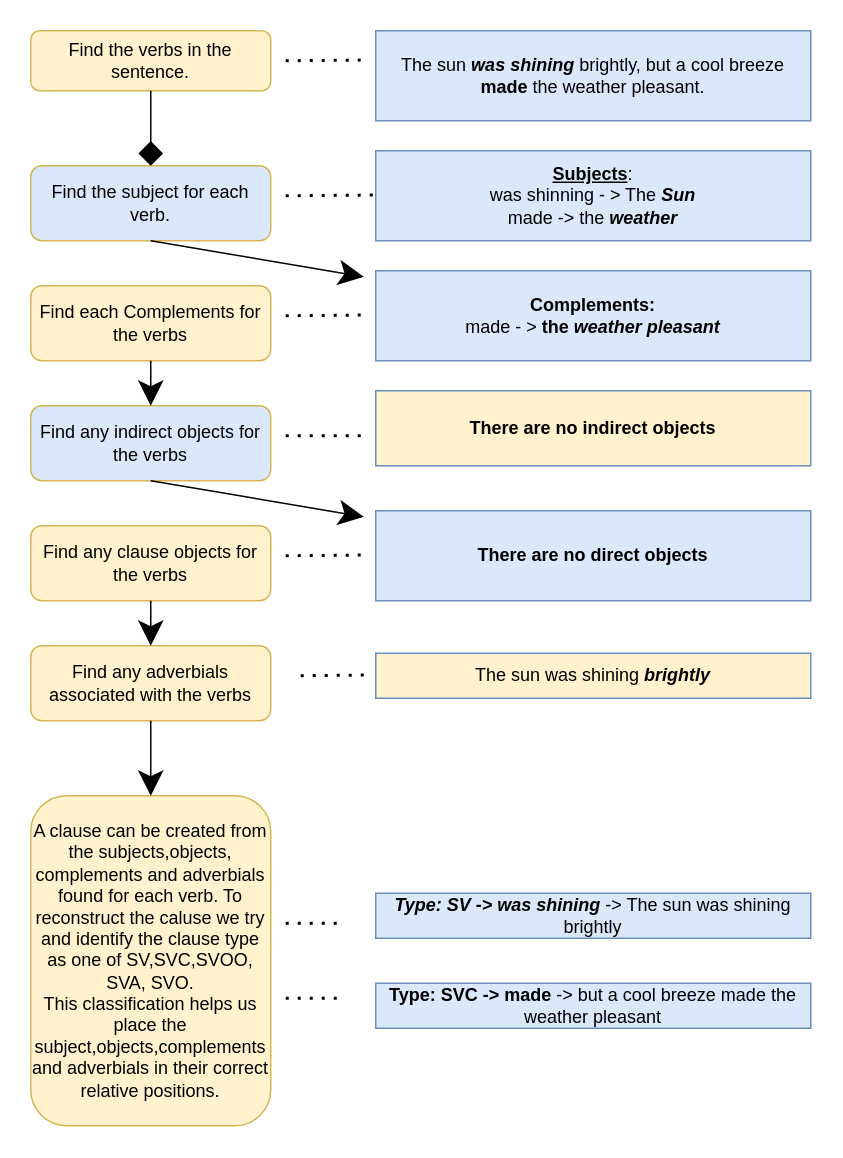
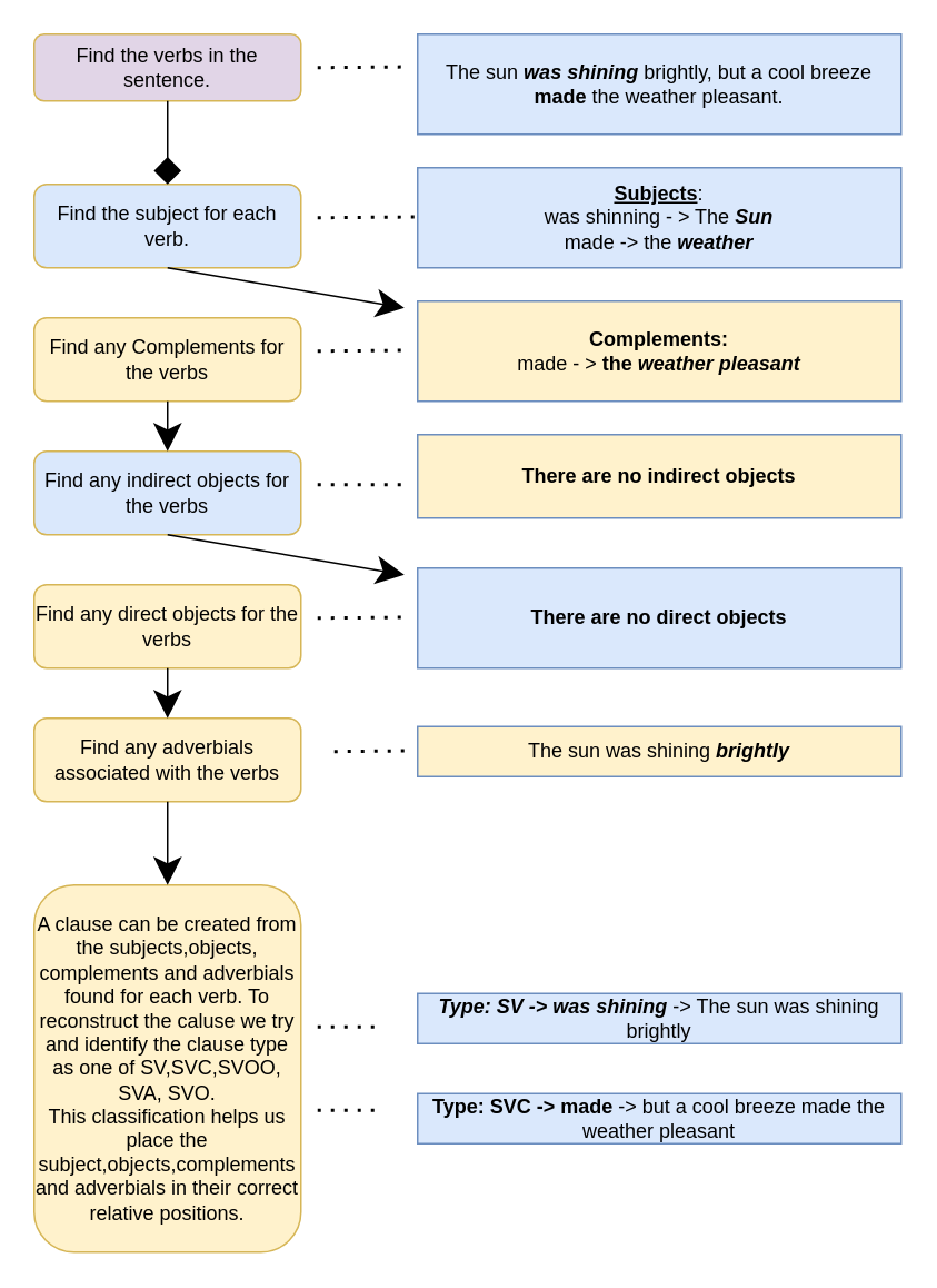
- <mxCell id="2" value="Find the verbs in the sentence." style="rounded=1;whiteSpace=wrap;html=1;fontSize=12;glass=0;strokeWidth=1;shadow=0;fillColor=#fff2cc;strokeColor=#d6b656;" parent="1" vertex="1"><mxGeometry x="20" y="20" width="160" height="40" as="geometry" /></mxCell>
+ <mxCell id="2" value="Find the verbs in the sentence." style="rounded=1;whiteSpace=wrap;html=1;fontSize=12;glass=0;strokeWidth=1;shadow=0;fillColor=#e1d5e7;strokeColor=#d6b656;" parent="1" vertex="1"><mxGeometry x="20" y="20" width="160" height="40" as="geometry" /></mxCell>
- <mxCell id="10" value="&lt;b&gt;Complements:&lt;/b&gt;&lt;br&gt;made&lt;b&gt; &lt;/b&gt;- &amp;gt; &lt;b&gt;the &lt;i&gt;weather pleasant&lt;/i&gt;&lt;/b&gt;" style="rounded=0;whiteSpace=wrap;html=1;hachureGap=4;pointerEvents=0;fillColor=#dae8fc;strokeColor=#6c8ebf;" parent="1" vertex="1"><mxGeometry x="250" y="180" width="290" height="60" as="geometry" /></mxCell>
+ <mxCell id="10" value="&lt;b&gt;Complements:&lt;/b&gt;&lt;br&gt;made&lt;b&gt; &lt;/b&gt;- &amp;gt; &lt;b&gt;the &lt;i&gt;weather pleasant&lt;/i&gt;&lt;/b&gt;" style="rounded=0;whiteSpace=wrap;html=1;hachureGap=4;pointerEvents=0;fillColor=#fff2cc;strokeColor=#6c8ebf;" parent="1" vertex="1"><mxGeometry x="250" y="180" width="290" height="60" as="geometry" /></mxCell>
- <mxCell id="16" value="Find each Complements for the verbs" style="rounded=1;whiteSpace=wrap;html=1;fontSize=12;glass=0;strokeWidth=1;shadow=0;fillColor=#fff2cc;strokeColor=#d6b656;" parent="1" vertex="1"><mxGeometry x="20" y="190" width="160" height="50" as="geometry" /></mxCell>
+ <mxCell id="16" value="Find any Complements for the verbs" style="rounded=1;whiteSpace=wrap;html=1;fontSize=12;glass=0;strokeWidth=1;shadow=0;fillColor=#fff2cc;strokeColor=#d6b656;" parent="1" vertex="1"><mxGeometry x="20" y="190" width="160" height="50" as="geometry" /></mxCell>
- <mxCell id="5" value="Find any clause objects for the verbs" style="rounded=1;whiteSpace=wrap;html=1;fontSize=12;glass=0;strokeWidth=1;shadow=0;fillColor=#fff2cc;strokeColor=#d6b656;" parent="1" vertex="1"><mxGeometry x="20" y="350" width="160" height="50" as="geometry" /></mxCell>
+ <mxCell id="5" value="Find any direct objects for the verbs" style="rounded=1;whiteSpace=wrap;html=1;fontSize=12;glass=0;strokeWidth=1;shadow=0;fillColor=#fff2cc;strokeColor=#d6b656;" parent="1" vertex="1"><mxGeometry x="20" y="350" width="160" height="50" as="geometry" /></mxCell>
